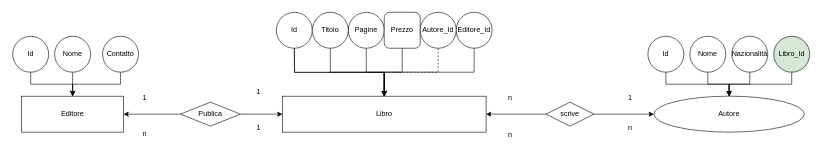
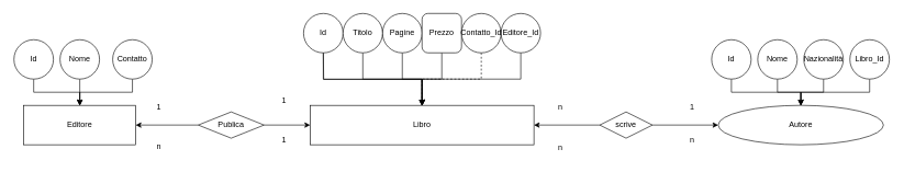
- <mxCell id="37" value="Autore_Id" style="ellipse;whiteSpace=wrap;html=1;aspect=fixed;" parent="1" vertex="1"><mxGeometry x="700" y="20" width="60" height="60" as="geometry" /></mxCell>
+ <mxCell id="37" value="Contatto_Id" style="ellipse;whiteSpace=wrap;html=1;aspect=fixed;" parent="1" vertex="1"><mxGeometry x="700" y="20" width="60" height="60" as="geometry" /></mxCell>
- <mxCell id="29" value="Libro_Id" style="ellipse;whiteSpace=wrap;html=1;aspect=fixed;fillColor=#d5e8d4;" parent="1" vertex="1"><mxGeometry x="1290" y="60" width="60" height="60" as="geometry" /></mxCell>
+ <mxCell id="29" value="Libro_Id" style="ellipse;whiteSpace=wrap;html=1;aspect=fixed;" parent="1" vertex="1"><mxGeometry x="1290" y="60" width="60" height="60" as="geometry" /></mxCell>
